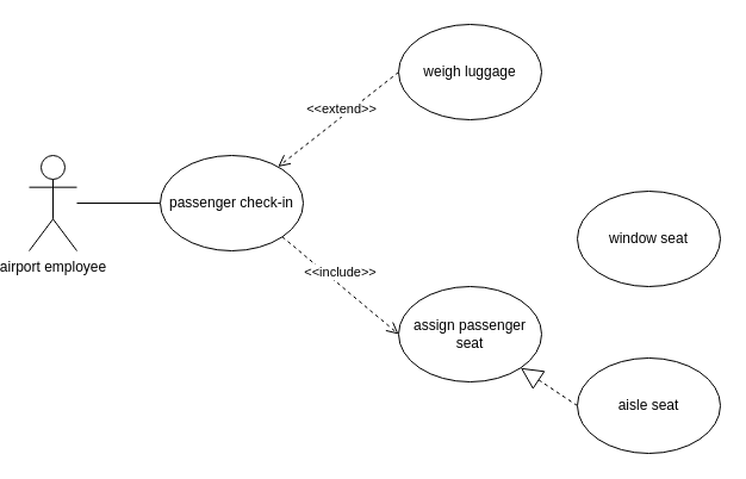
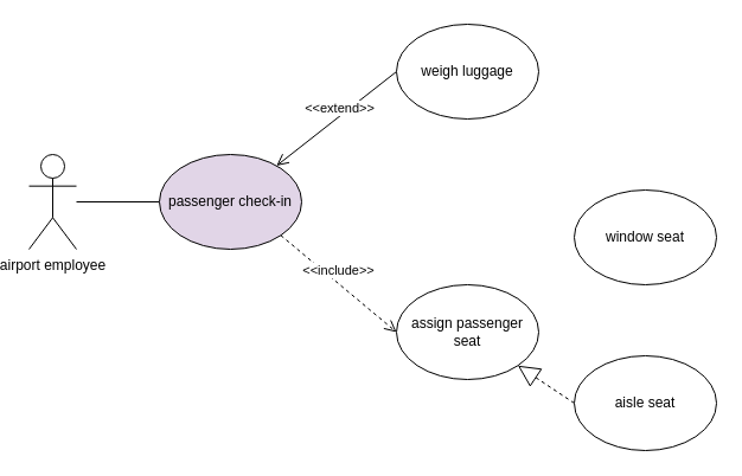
- <mxCell id="6" value="&amp;lt;&amp;lt;extend&amp;gt;&amp;gt;" style="html=1;verticalAlign=bottom;endArrow=open;dashed=1;endSize=8;curved=0;rounded=0;exitX=0;exitY=0.5;exitDx=0;exitDy=0;" edge="1" parent="1" source="7" target="4"><mxGeometry x="-0.02" y="2" relative="1" as="geometry"><mxPoint x="390" y="30" as="sourcePoint" /><mxPoint x="340" y="60" as="targetPoint" /><mxPoint as="offset" /></mxGeometry></mxCell>
+ <mxCell id="6" value="&amp;lt;&amp;lt;extend&amp;gt;&amp;gt;" style="html=1;verticalAlign=bottom;endArrow=open;dashed=0;endSize=8;curved=0;rounded=0;exitX=0;exitY=0.5;exitDx=0;exitDy=0;" edge="1" parent="1" source="7" target="4"><mxGeometry x="-0.02" y="2" relative="1" as="geometry"><mxPoint x="390" y="30" as="sourcePoint" /><mxPoint x="340" y="60" as="targetPoint" /><mxPoint as="offset" /></mxGeometry></mxCell>
- <mxCell id="4" value="passenger check-in" style="ellipse;whiteSpace=wrap;html=1;" vertex="1" parent="1"><mxGeometry x="130" y="130" width="120" height="80" as="geometry" /></mxCell>
+ <mxCell id="4" value="passenger check-in" style="ellipse;whiteSpace=wrap;html=1;fillColor=#e1d5e7;" vertex="1" parent="1"><mxGeometry x="130" y="130" width="120" height="80" as="geometry" /></mxCell>
